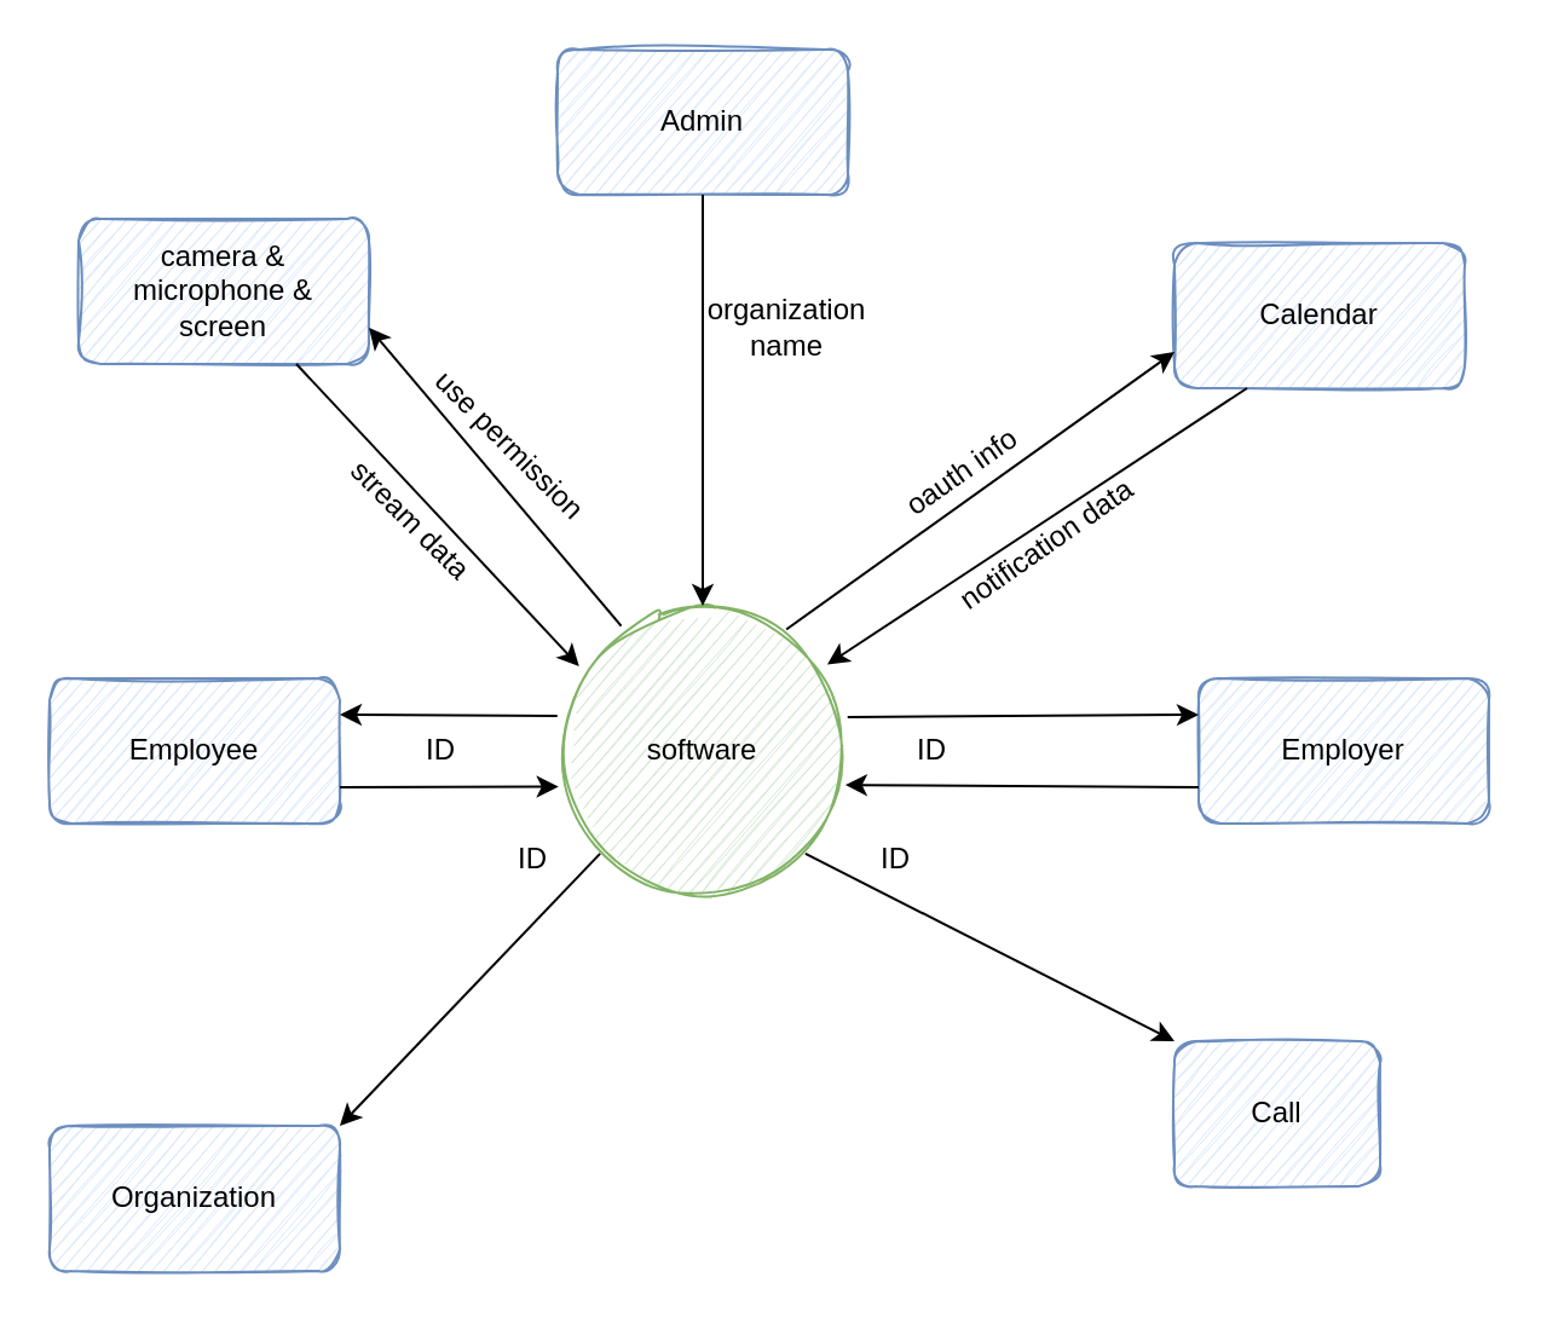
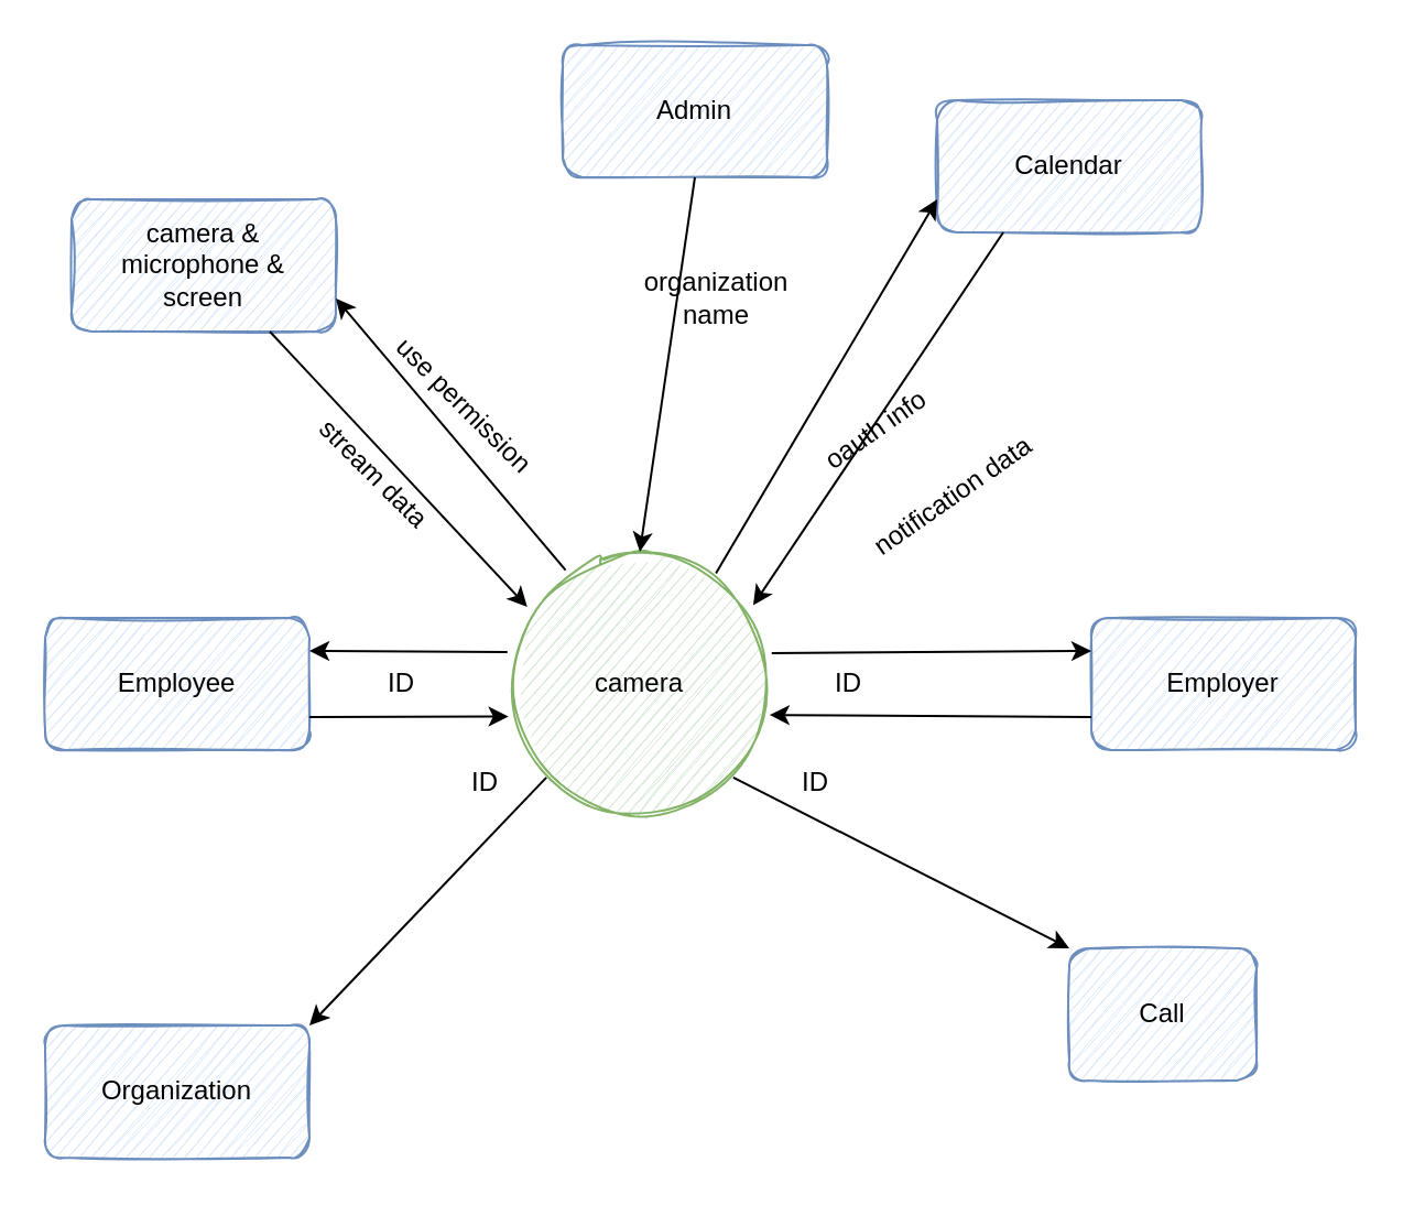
- <mxCell id="2" value="Admin" style="rounded=1;whiteSpace=wrap;html=1;sketch=1;fillColor=#dae8fc;strokeColor=#6c8ebf;" parent="1" vertex="1"><mxGeometry x="230" y="20" width="120" height="60" as="geometry" /></mxCell>
+ <mxCell id="2" value="Admin" style="rounded=1;whiteSpace=wrap;html=1;sketch=1;fillColor=#dae8fc;strokeColor=#6c8ebf;" parent="1" vertex="1"><mxGeometry x="255" y="20" width="120" height="60" as="geometry" /></mxCell>
- <mxCell id="6" value="Calendar" style="rounded=1;whiteSpace=wrap;html=1;sketch=1;fillColor=#dae8fc;strokeColor=#6c8ebf;" parent="1" vertex="1"><mxGeometry x="485" y="100" width="120" height="60" as="geometry" /></mxCell>
+ <mxCell id="6" value="Calendar" style="rounded=1;whiteSpace=wrap;html=1;sketch=1;fillColor=#dae8fc;strokeColor=#6c8ebf;" parent="1" vertex="1"><mxGeometry x="425" y="45" width="120" height="60" as="geometry" /></mxCell>
- <mxCell id="9" value="software" style="ellipse;whiteSpace=wrap;html=1;aspect=fixed;rounded=1;sketch=1;fillColor=#d5e8d4;strokeColor=#82b366;" parent="1" vertex="1"><mxGeometry x="230" y="250" width="120" height="120" as="geometry" /></mxCell>
+ <mxCell id="9" value="camera" style="ellipse;whiteSpace=wrap;html=1;aspect=fixed;rounded=1;sketch=1;fillColor=#d5e8d4;strokeColor=#82b366;" parent="1" vertex="1"><mxGeometry x="230" y="250" width="120" height="120" as="geometry" /></mxCell>
